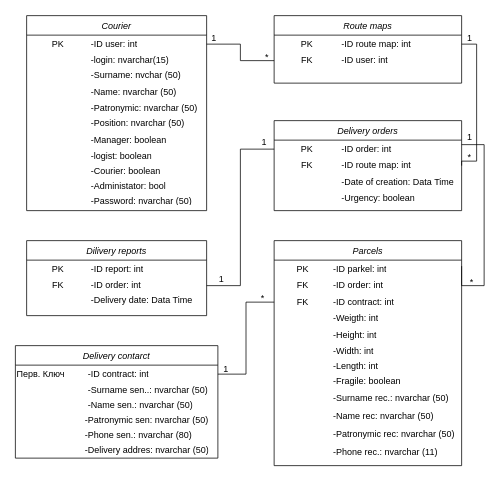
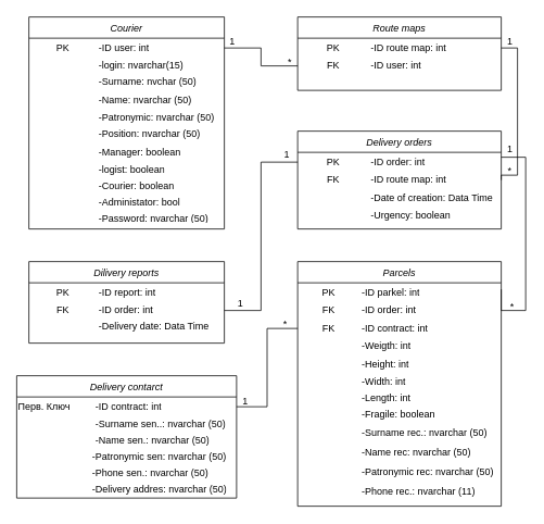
- <mxCell id="143" value="-Phone sen.: nvarchar (80)" style="shape=partialRectangle;html=1;whiteSpace=wrap;connectable=0;overflow=hidden;fillColor=none;top=0;left=0;bottom=0;right=0;align=left;" vertex="1" parent="141"><mxGeometry x="91" width="169" height="20" as="geometry" /></mxCell>
+ <mxCell id="143" value="-Phone sen.: nvarchar (50)" style="shape=partialRectangle;html=1;whiteSpace=wrap;connectable=0;overflow=hidden;fillColor=none;top=0;left=0;bottom=0;right=0;align=left;" vertex="1" parent="141"><mxGeometry x="91" width="169" height="20" as="geometry" /></mxCell>
